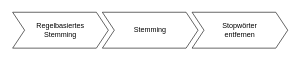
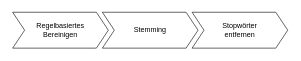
- <mxCell id="2" value="Regelbasiertes&lt;br&gt;Stemming" style="shape=step;perimeter=stepPerimeter;whiteSpace=wrap;html=1;fixedSize=1;" vertex="1" parent="1"><mxGeometry x="20" y="20" width="160" height="60" as="geometry" /></mxCell>
+ <mxCell id="2" value="Regelbasiertes&lt;br&gt;Bereinigen" style="shape=step;perimeter=stepPerimeter;whiteSpace=wrap;html=1;fixedSize=1;" vertex="1" parent="1"><mxGeometry x="20" y="20" width="160" height="60" as="geometry" /></mxCell>
